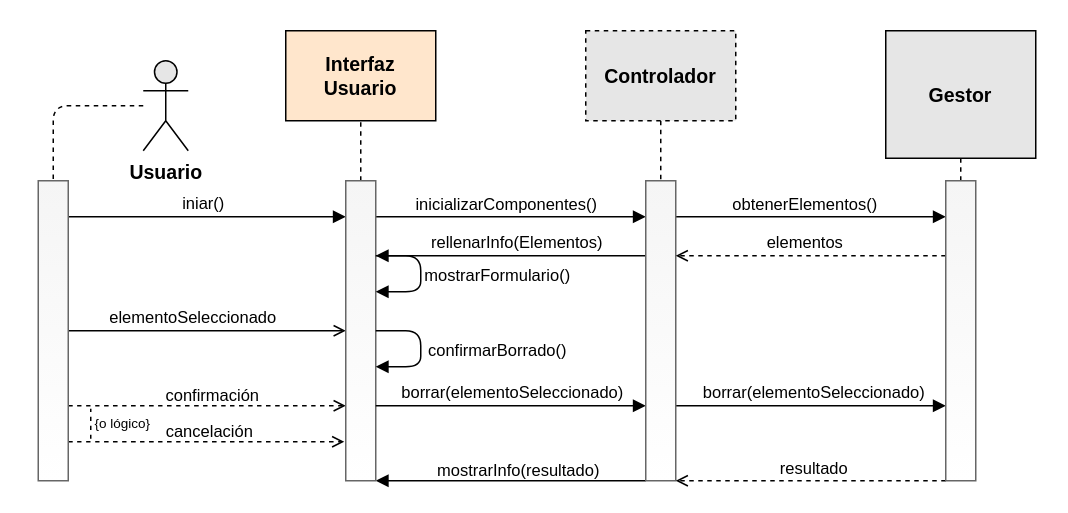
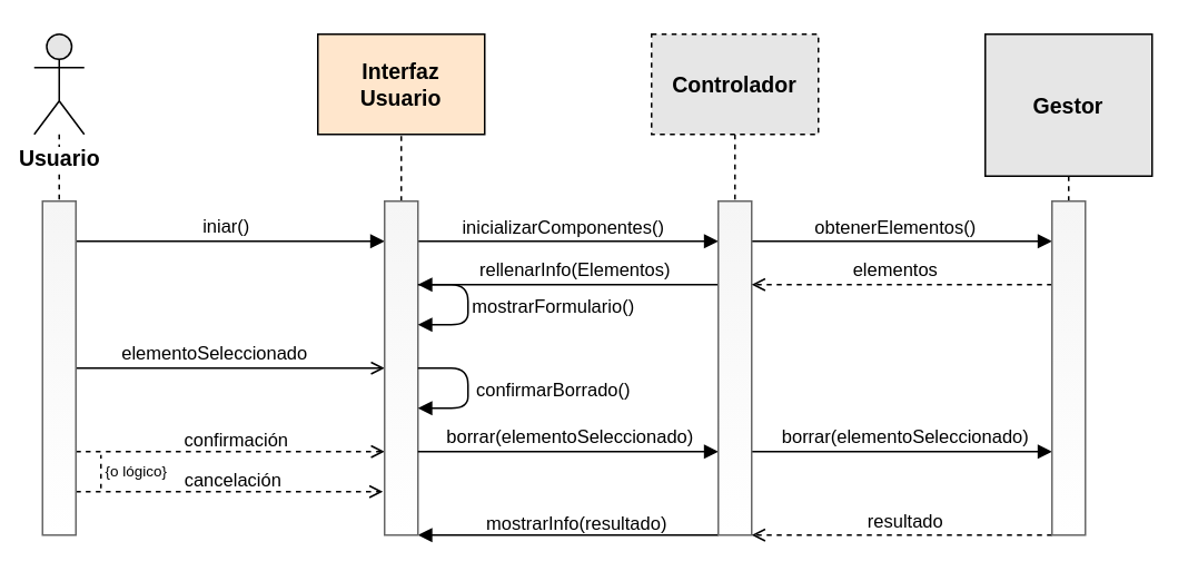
- <mxCell id="3" value="&lt;span style=&quot;background-color: rgb(255 , 255 , 255)&quot;&gt;&lt;font style=&quot;font-size: 13px&quot;&gt;&lt;b&gt;Usuario&lt;/b&gt;&lt;/font&gt;&lt;/span&gt;" style="shape=umlActor;verticalLabelPosition=bottom;verticalAlign=top;html=1;outlineConnect=0;rounded=0;fillColor=#E6E6E6;" parent="1" vertex="1"><mxGeometry x="95" y="40" width="30" height="60" as="geometry" /></mxCell>
+ <mxCell id="3" value="&lt;span style=&quot;background-color: rgb(255 , 255 , 255)&quot;&gt;&lt;font style=&quot;font-size: 13px&quot;&gt;&lt;b&gt;Usuario&lt;/b&gt;&lt;/font&gt;&lt;/span&gt;" style="shape=umlActor;verticalLabelPosition=bottom;verticalAlign=top;html=1;outlineConnect=0;rounded=0;fillColor=#E6E6E6;" parent="1" vertex="1"><mxGeometry x="20" y="20" width="30" height="60" as="geometry" /></mxCell>
